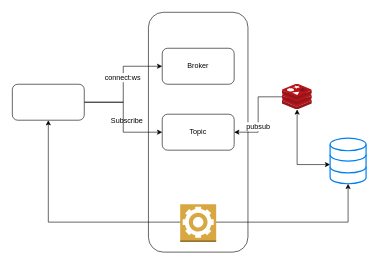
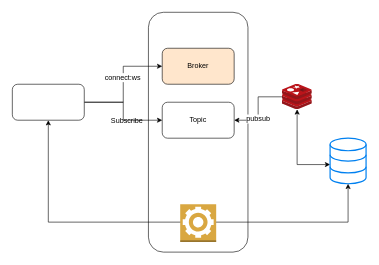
- <mxCell id="9" value="Broker" style="rounded=1;whiteSpace=wrap;html=1;" vertex="1" parent="1"><mxGeometry x="270" y="80" width="120" height="60" as="geometry" /></mxCell>
+ <mxCell id="9" value="Broker" style="rounded=1;whiteSpace=wrap;html=1;fillColor=#ffe6cc;" vertex="1" parent="1"><mxGeometry x="270" y="80" width="120" height="60" as="geometry" /></mxCell>
- <mxCell id="11" value="Topic" style="rounded=1;whiteSpace=wrap;html=1;" vertex="1" parent="1"><mxGeometry x="270" y="190" width="120" height="60" as="geometry" /></mxCell>
+ <mxCell id="11" value="Topic" style="rounded=1;whiteSpace=wrap;html=1;" vertex="1" parent="1"><mxGeometry x="270" y="170" width="120" height="60" as="geometry" /></mxCell>
